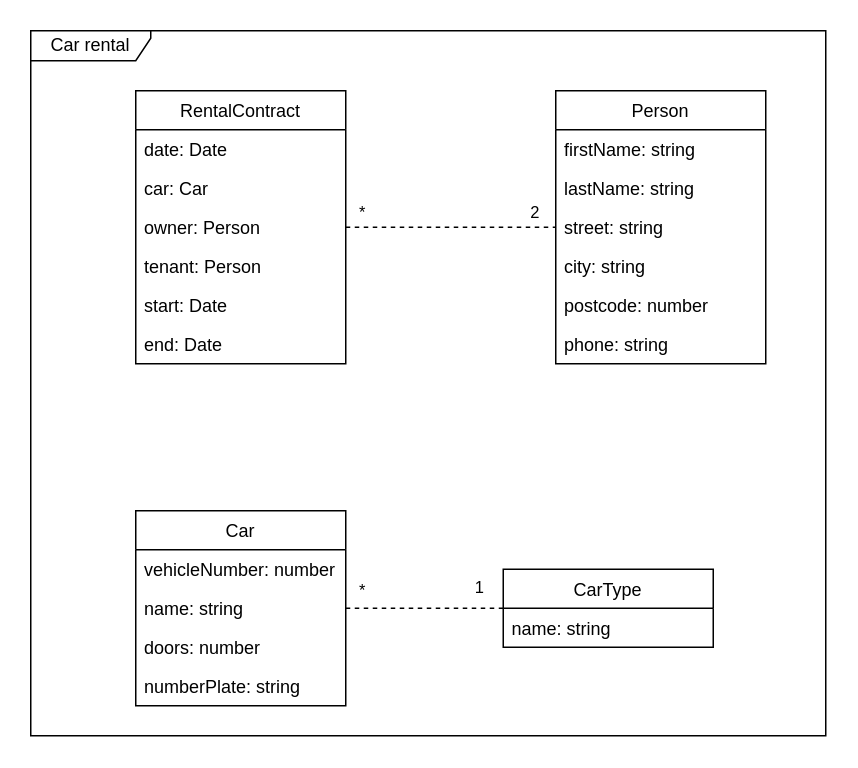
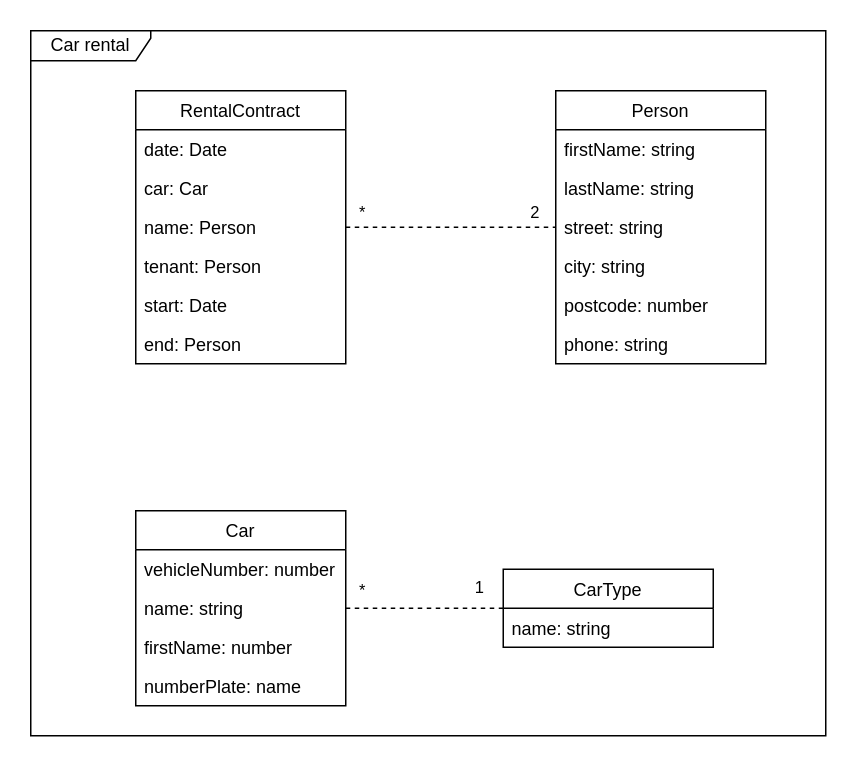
- <mxCell id="12" value="owner: Person" style="text;strokeColor=none;fillColor=none;align=left;verticalAlign=top;spacingLeft=4;spacingRight=4;overflow=hidden;rotatable=0;points=[[0,0.5],[1,0.5]];portConstraint=eastwest;" vertex="1" parent="9"><mxGeometry y="78" width="140" height="26" as="geometry" /></mxCell>
+ <mxCell id="12" value="name: Person" style="text;strokeColor=none;fillColor=none;align=left;verticalAlign=top;spacingLeft=4;spacingRight=4;overflow=hidden;rotatable=0;points=[[0,0.5],[1,0.5]];portConstraint=eastwest;" vertex="1" parent="9"><mxGeometry y="78" width="140" height="26" as="geometry" /></mxCell>
- <mxCell id="15" value="end: Date" style="text;strokeColor=none;fillColor=none;align=left;verticalAlign=top;spacingLeft=4;spacingRight=4;overflow=hidden;rotatable=0;points=[[0,0.5],[1,0.5]];portConstraint=eastwest;" vertex="1" parent="9"><mxGeometry y="156" width="140" height="26" as="geometry" /></mxCell>
+ <mxCell id="15" value="end: Person" style="text;strokeColor=none;fillColor=none;align=left;verticalAlign=top;spacingLeft=4;spacingRight=4;overflow=hidden;rotatable=0;points=[[0,0.5],[1,0.5]];portConstraint=eastwest;" vertex="1" parent="9"><mxGeometry y="156" width="140" height="26" as="geometry" /></mxCell>
- <mxCell id="19" value="doors: number" style="text;strokeColor=none;fillColor=none;align=left;verticalAlign=top;spacingLeft=4;spacingRight=4;overflow=hidden;rotatable=0;points=[[0,0.5],[1,0.5]];portConstraint=eastwest;" vertex="1" parent="16"><mxGeometry y="78" width="140" height="26" as="geometry" /></mxCell>
+ <mxCell id="19" value="firstName: number" style="text;strokeColor=none;fillColor=none;align=left;verticalAlign=top;spacingLeft=4;spacingRight=4;overflow=hidden;rotatable=0;points=[[0,0.5],[1,0.5]];portConstraint=eastwest;" vertex="1" parent="16"><mxGeometry y="78" width="140" height="26" as="geometry" /></mxCell>
- <mxCell id="20" value="numberPlate: string" style="text;strokeColor=none;fillColor=none;align=left;verticalAlign=top;spacingLeft=4;spacingRight=4;overflow=hidden;rotatable=0;points=[[0,0.5],[1,0.5]];portConstraint=eastwest;" vertex="1" parent="16"><mxGeometry y="104" width="140" height="26" as="geometry" /></mxCell>
+ <mxCell id="20" value="numberPlate: name" style="text;strokeColor=none;fillColor=none;align=left;verticalAlign=top;spacingLeft=4;spacingRight=4;overflow=hidden;rotatable=0;points=[[0,0.5],[1,0.5]];portConstraint=eastwest;" vertex="1" parent="16"><mxGeometry y="104" width="140" height="26" as="geometry" /></mxCell>
